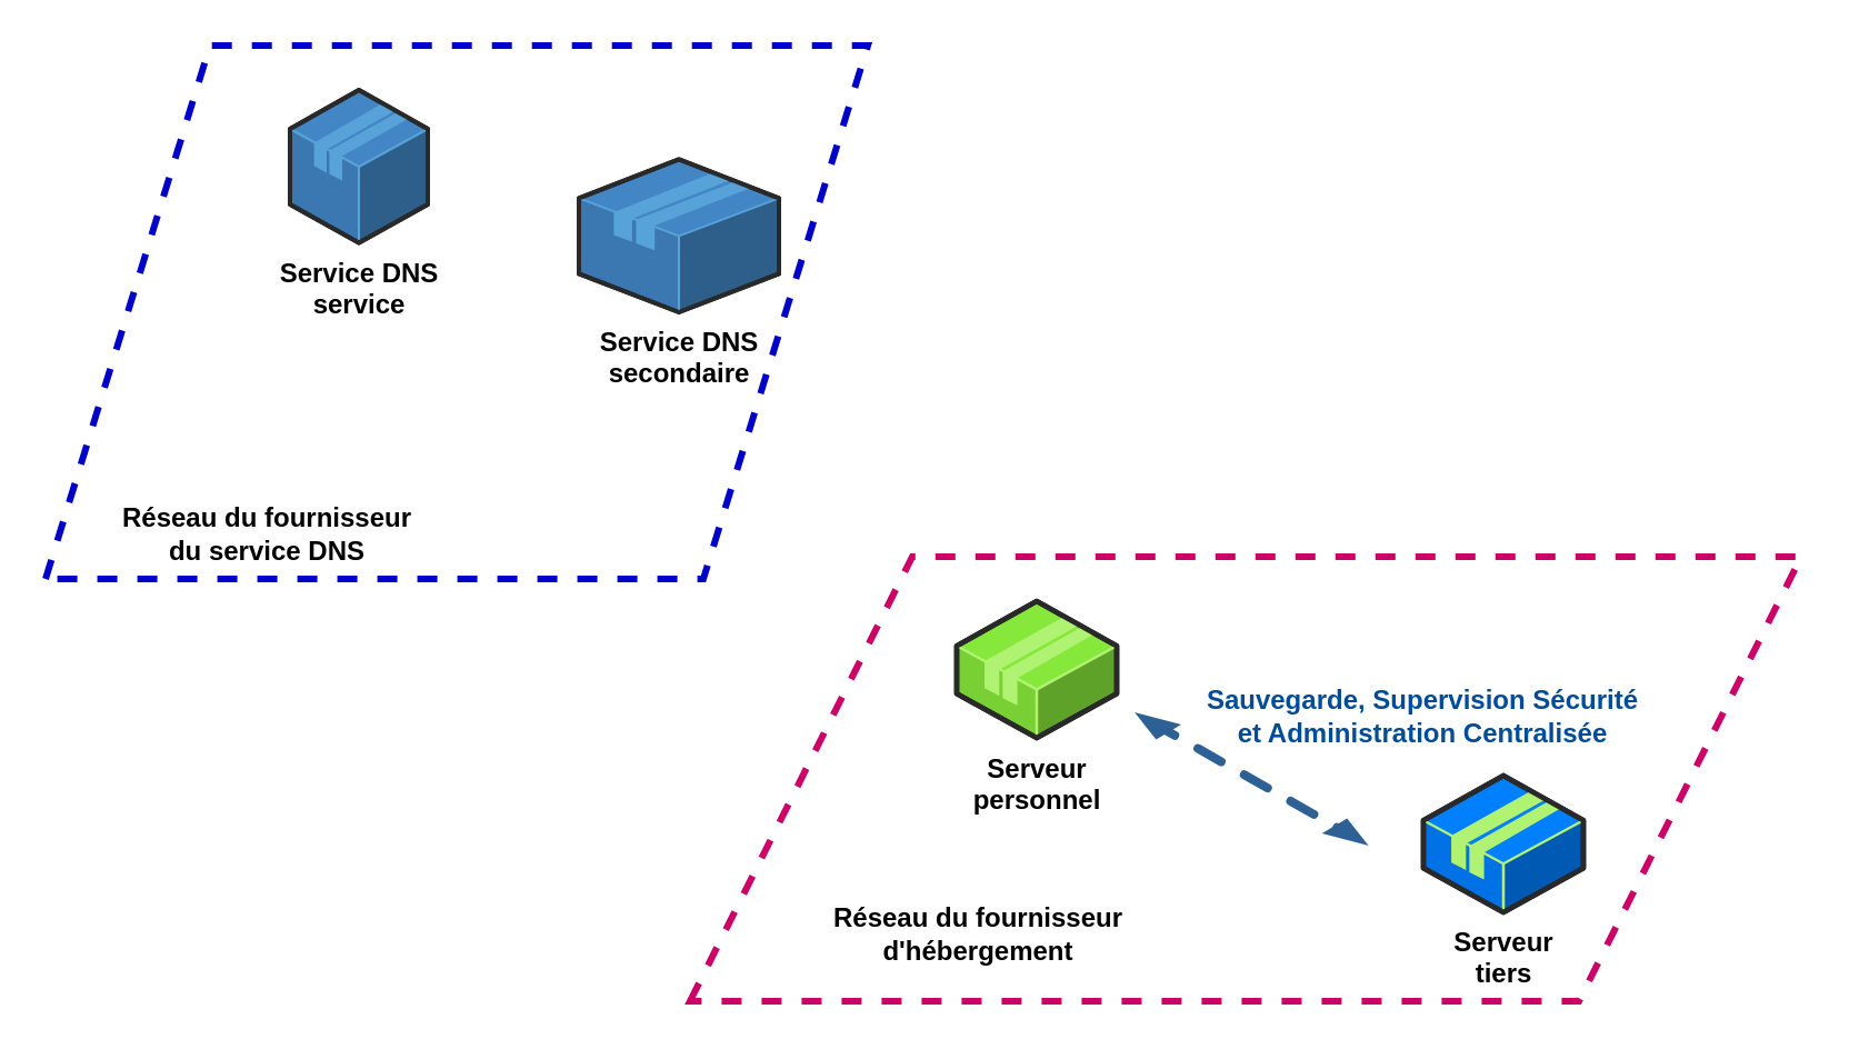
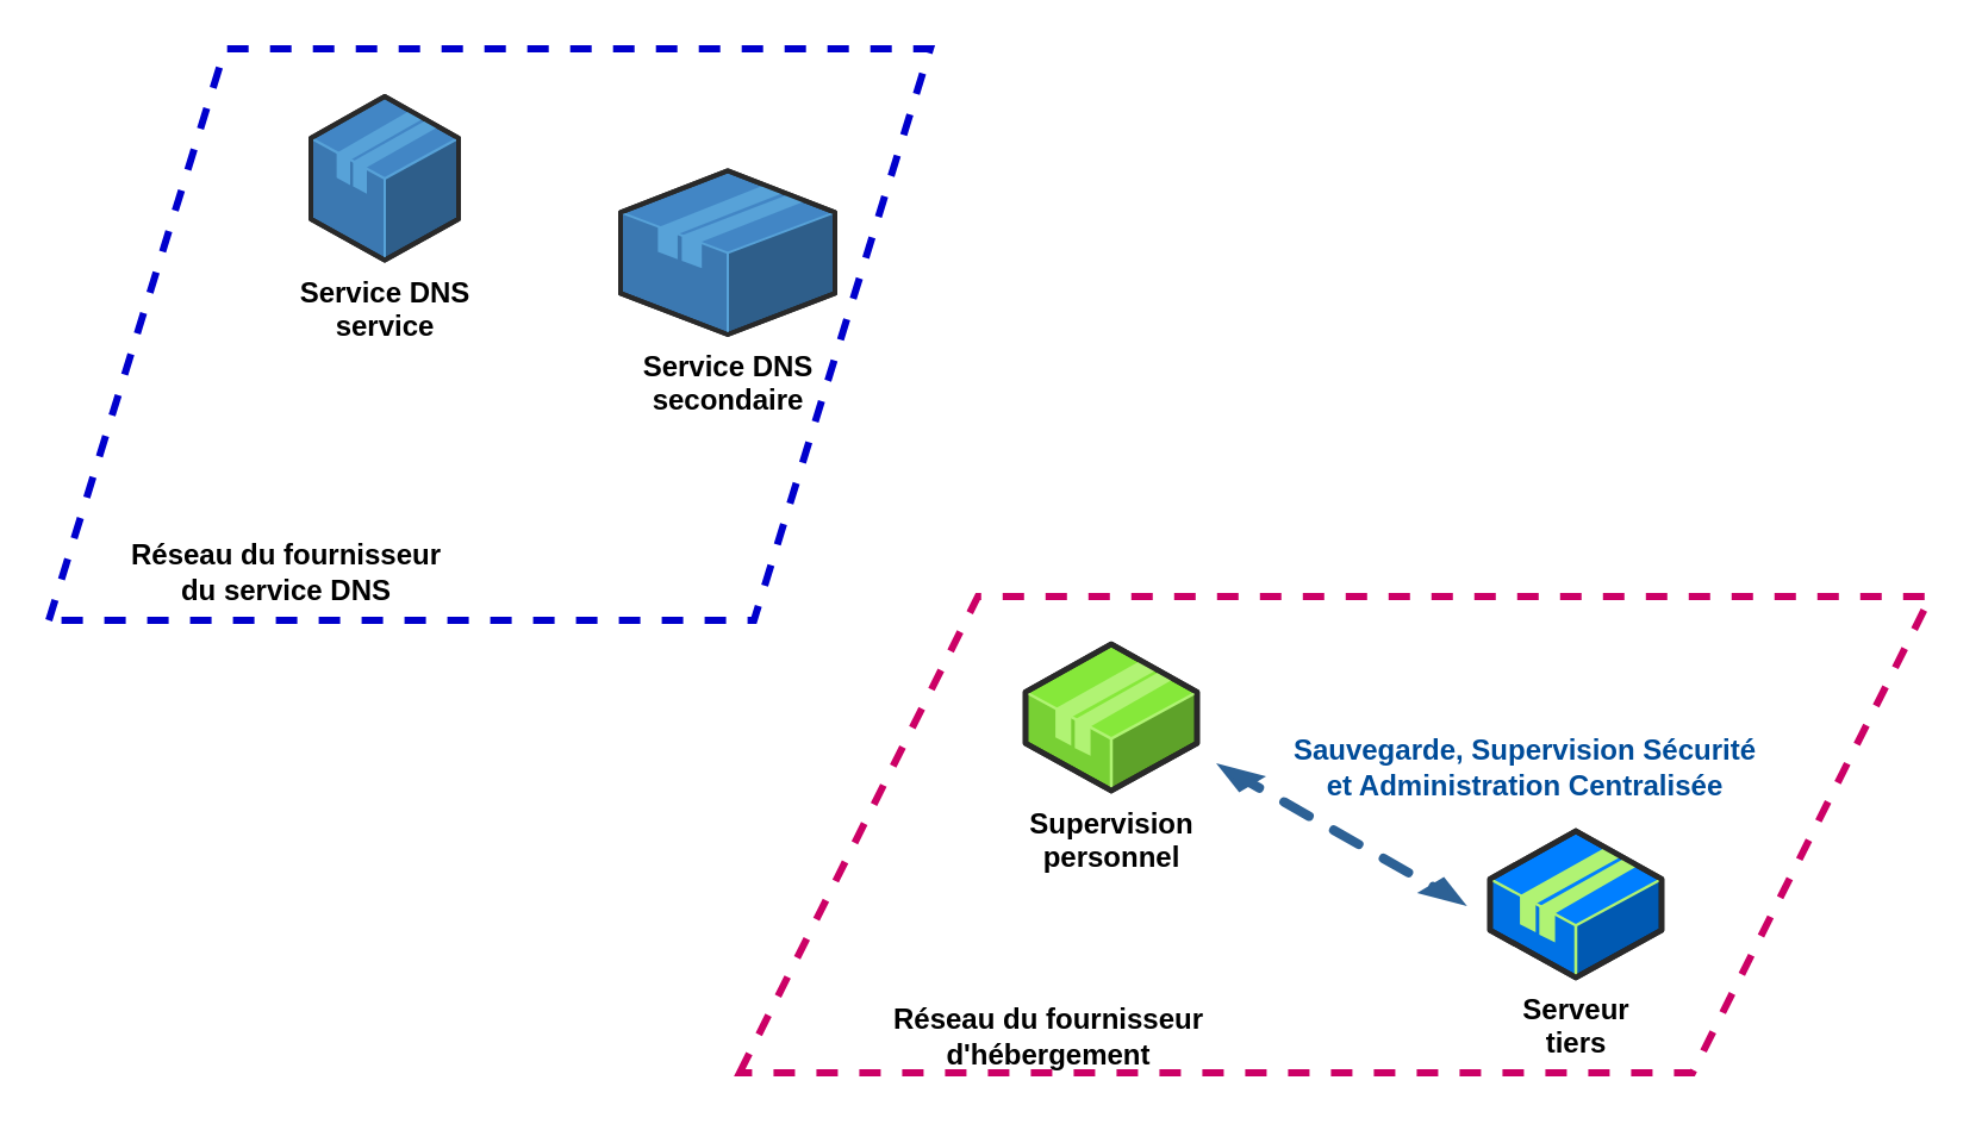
- <mxCell id="6" value="&lt;b&gt;Serveur&lt;br&gt;personnel&lt;br&gt;&lt;/b&gt;" style="verticalLabelPosition=bottom;html=1;verticalAlign=top;strokeWidth=1;align=center;outlineConnect=0;dashed=0;outlineConnect=0;shape=mxgraph.aws3d.application2;fillColor=#86E83A;strokeColor=#B0F373;aspect=fixed;" parent="1" vertex="1"><mxGeometry x="430" y="270" width="72" height="61.55" as="geometry" /></mxCell>
+ <mxCell id="6" value="&lt;b&gt;Supervision&lt;br&gt;personnel&lt;br&gt;&lt;/b&gt;" style="verticalLabelPosition=bottom;html=1;verticalAlign=top;strokeWidth=1;align=center;outlineConnect=0;dashed=0;outlineConnect=0;shape=mxgraph.aws3d.application2;fillColor=#86E83A;strokeColor=#B0F373;aspect=fixed;" parent="1" vertex="1"><mxGeometry x="430" y="270" width="72" height="61.55" as="geometry" /></mxCell>
- <mxCell id="9" value="&lt;b&gt;Serveur&lt;br&gt;tiers&lt;/b&gt;" style="verticalLabelPosition=bottom;html=1;verticalAlign=top;strokeWidth=1;align=center;outlineConnect=0;dashed=0;outlineConnect=0;shape=mxgraph.aws3d.application2;strokeColor=#B0F373;aspect=fixed;fillColor=#007FFF;" vertex="1" parent="1"><mxGeometry x="640" y="348.45" width="72" height="61.55" as="geometry" /></mxCell>
+ <mxCell id="9" value="&lt;b&gt;Serveur&lt;br&gt;tiers&lt;/b&gt;" style="verticalLabelPosition=bottom;html=1;verticalAlign=top;strokeWidth=1;align=center;outlineConnect=0;dashed=0;outlineConnect=0;shape=mxgraph.aws3d.application2;strokeColor=#B0F373;aspect=fixed;fillColor=#007FFF;" vertex="1" parent="1"><mxGeometry x="625" y="348.45" width="72" height="61.55" as="geometry" /></mxCell>
- <mxCell id="7" value="&lt;b&gt;Réseau du fournisseur d'hébergement&lt;/b&gt;" style="text;html=1;strokeColor=none;fillColor=none;align=center;verticalAlign=middle;whiteSpace=wrap;rounded=0;shadow=0;dashed=1;" parent="1" vertex="1"><mxGeometry x="340" y="410" width="200" height="20" as="geometry" /></mxCell>
+ <mxCell id="7" value="&lt;b&gt;Réseau du fournisseur d'hébergement&lt;/b&gt;" style="text;html=1;strokeColor=none;fillColor=none;align=center;verticalAlign=middle;whiteSpace=wrap;rounded=0;shadow=0;dashed=1;" parent="1" vertex="1"><mxGeometry x="340" y="425" width="200" height="20" as="geometry" /></mxCell>
